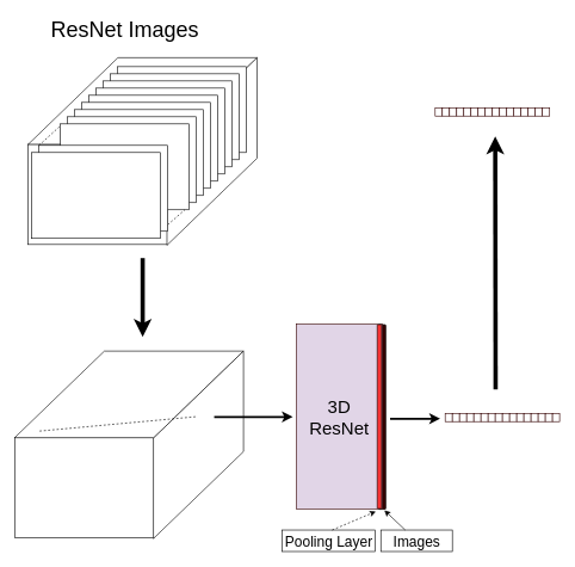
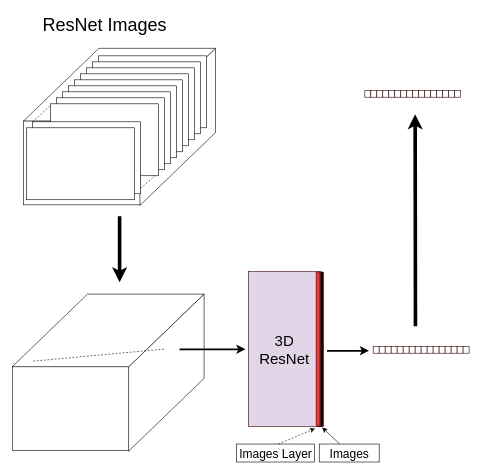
- <mxCell id="42" value="&lt;font style=&quot;font-size: 20px&quot;&gt;Pooling Layer&lt;/font&gt;" style="text;html=1;align=center;verticalAlign=middle;resizable=0;points=[];;autosize=1;strokeColor=#000000;" parent="1" vertex="1"><mxGeometry x="394" y="740" width="130" height="30" as="geometry" /></mxCell>
+ <mxCell id="42" value="&lt;font style=&quot;font-size: 20px&quot;&gt;Images Layer&lt;/font&gt;" style="text;html=1;align=center;verticalAlign=middle;resizable=0;points=[];;autosize=1;strokeColor=#000000;" parent="1" vertex="1"><mxGeometry x="394" y="740" width="130" height="30" as="geometry" /></mxCell>
